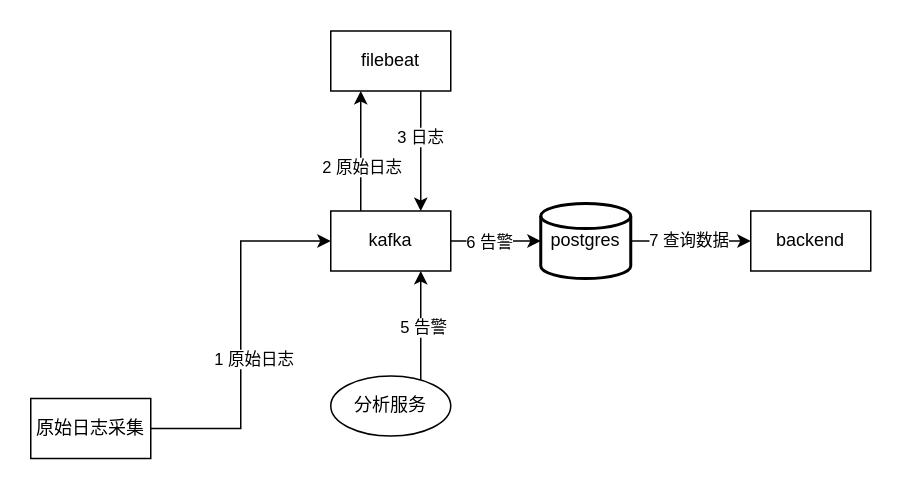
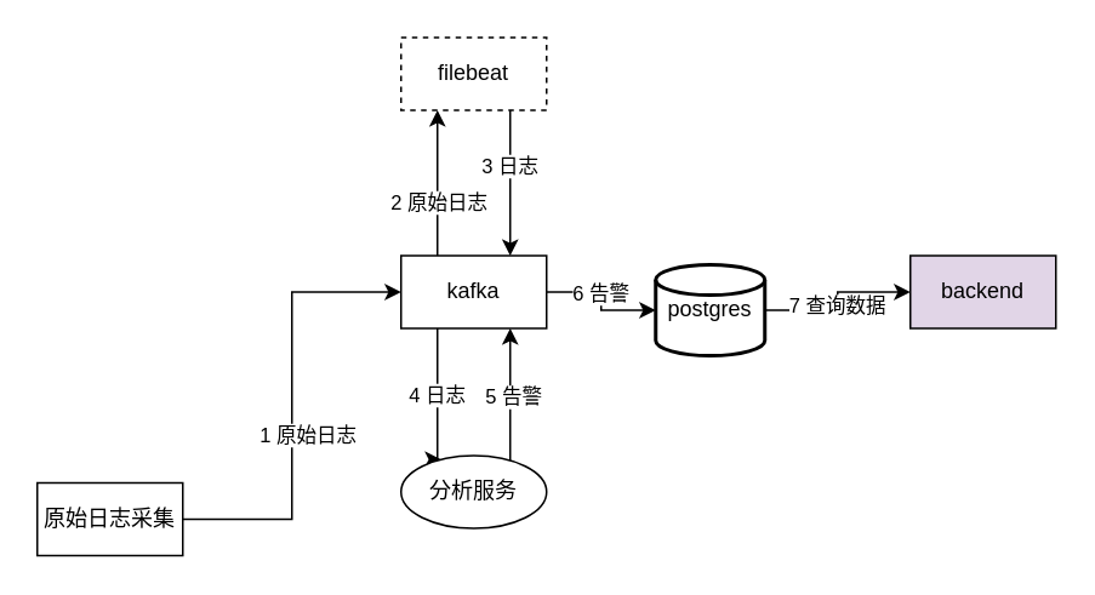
- <mxCell id="13" value="filebeat" style="rounded=0;whiteSpace=wrap;html=1;" parent="1" vertex="1"><mxGeometry x="220" y="20" width="80" height="40" as="geometry" /></mxCell>
+ <mxCell id="13" value="filebeat" style="rounded=0;whiteSpace=wrap;html=1;dashed=1;" parent="1" vertex="1"><mxGeometry x="220" y="20" width="80" height="40" as="geometry" /></mxCell>
- <mxCell id="19" value="postgres" style="strokeWidth=2;html=1;shape=mxgraph.flowchart.database;whiteSpace=wrap;" parent="1" vertex="1"><mxGeometry x="360" y="135" width="60" height="50" as="geometry" /></mxCell>
+ <mxCell id="19" value="postgres" style="strokeWidth=2;html=1;shape=mxgraph.flowchart.database;whiteSpace=wrap;" parent="1" vertex="1"><mxGeometry x="360" y="145" width="60" height="50" as="geometry" /></mxCell>
- <mxCell id="20" value="backend" style="rounded=0;whiteSpace=wrap;html=1;" parent="1" vertex="1"><mxGeometry x="500" y="140" width="80" height="40" as="geometry" /></mxCell>
+ <mxCell id="20" value="backend" style="rounded=0;whiteSpace=wrap;html=1;fillColor=#e1d5e7;" parent="1" vertex="1"><mxGeometry x="500" y="140" width="80" height="40" as="geometry" /></mxCell>
+ <mxCell id="7" value="4 日志" style="edgeStyle=orthogonalEdgeStyle;rounded=0;orthogonalLoop=1;jettySize=auto;html=1;entryX=0.25;entryY=0;entryDx=0;entryDy=0;" parent="1" source="10" target="16" edge="1"><mxGeometry relative="1" as="geometry"><Array as="points"><mxPoint x="240" y="200" /><mxPoint x="240" y="200" /></Array></mxGeometry></mxCell>
